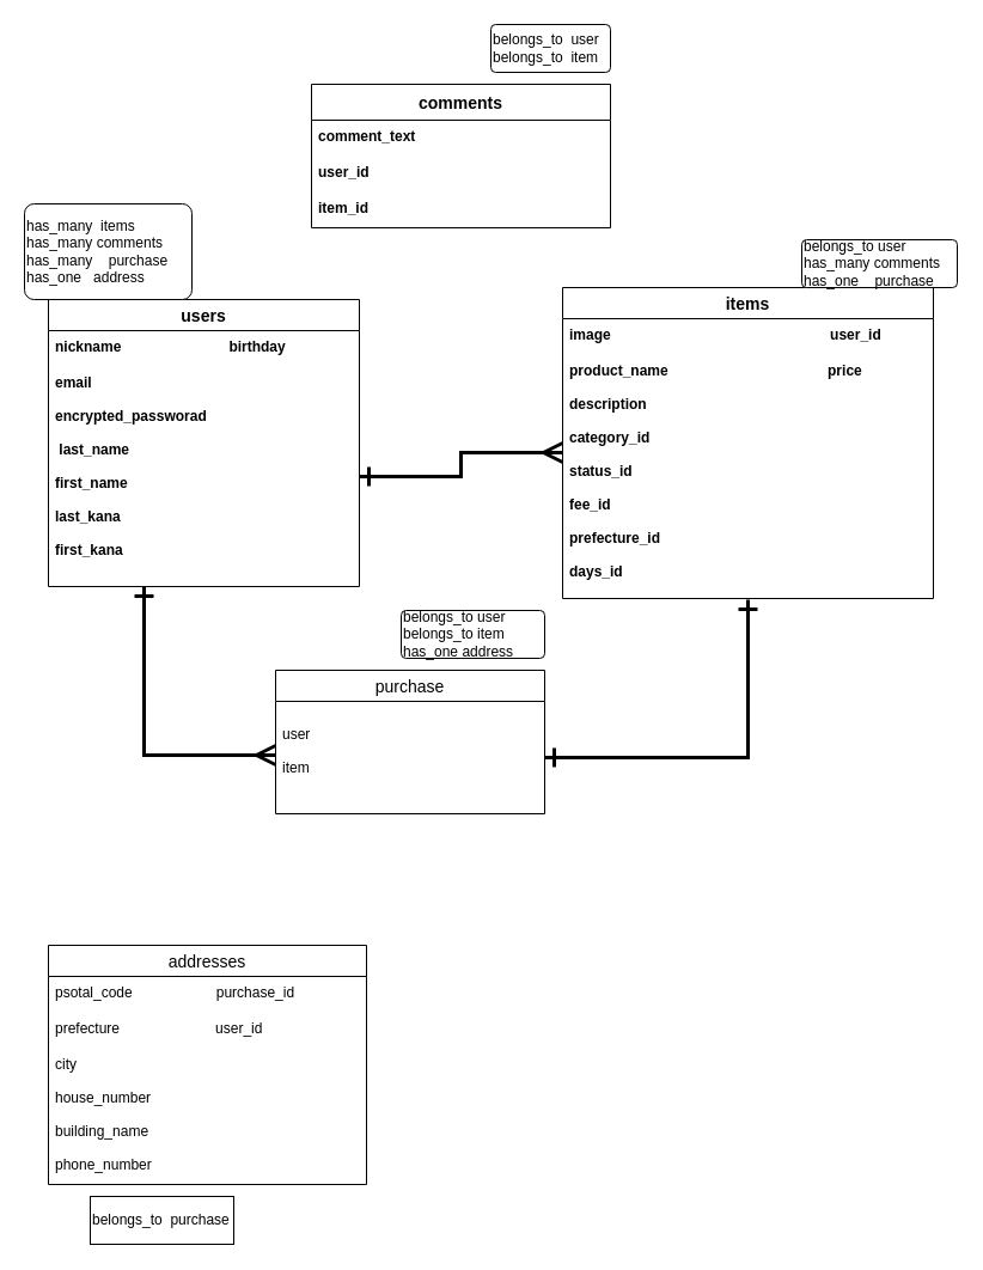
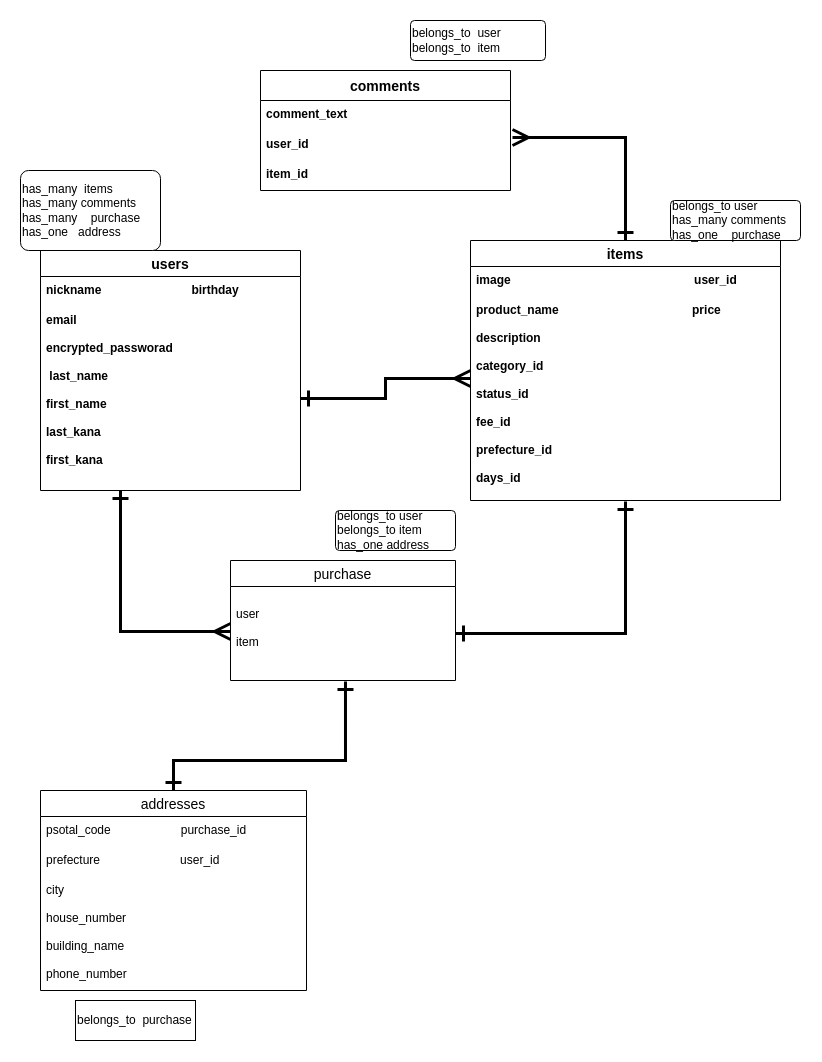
- <mxCell id="26" value="belongs_to&amp;nbsp; user&lt;br&gt;belongs_to&amp;nbsp; item" style="rounded=1;arcSize=10;whiteSpace=wrap;html=1;align=left;" parent="1" vertex="1"><mxGeometry x="410" width="100" height="40" as="geometry" y="20" /></mxCell>
+ <mxCell id="26" value="belongs_to&amp;nbsp; user&lt;br&gt;belongs_to&amp;nbsp; item" style="rounded=1;arcSize=10;whiteSpace=wrap;html=1;align=left;" parent="1" vertex="1"><mxGeometry x="410" y="20" width="135" height="40" as="geometry" /></mxCell>
+ <mxCell id="5" style="edgeStyle=orthogonalEdgeStyle;rounded=0;orthogonalLoop=1;jettySize=auto;html=1;entryX=1.008;entryY=0.233;entryDx=0;entryDy=0;entryPerimeter=0;startArrow=ERone;startFill=0;startSize=12;endArrow=ERmany;endFill=0;endSize=12;strokeWidth=3;" parent="1" source="6" target="11" edge="1"><mxGeometry relative="1" as="geometry" /></mxCell>
+ <mxCell id="18" style="edgeStyle=orthogonalEdgeStyle;rounded=0;orthogonalLoop=1;jettySize=auto;html=1;entryX=0.511;entryY=1.011;entryDx=0;entryDy=0;entryPerimeter=0;startArrow=ERone;startFill=0;startSize=12;endArrow=ERone;endFill=0;endSize=12;strokeWidth=3;" parent="1" source="19" target="14" edge="1"><mxGeometry relative="1" as="geometry"><Array as="points"><mxPoint x="173" y="760" /><mxPoint x="345" y="760" /></Array></mxGeometry></mxCell>
